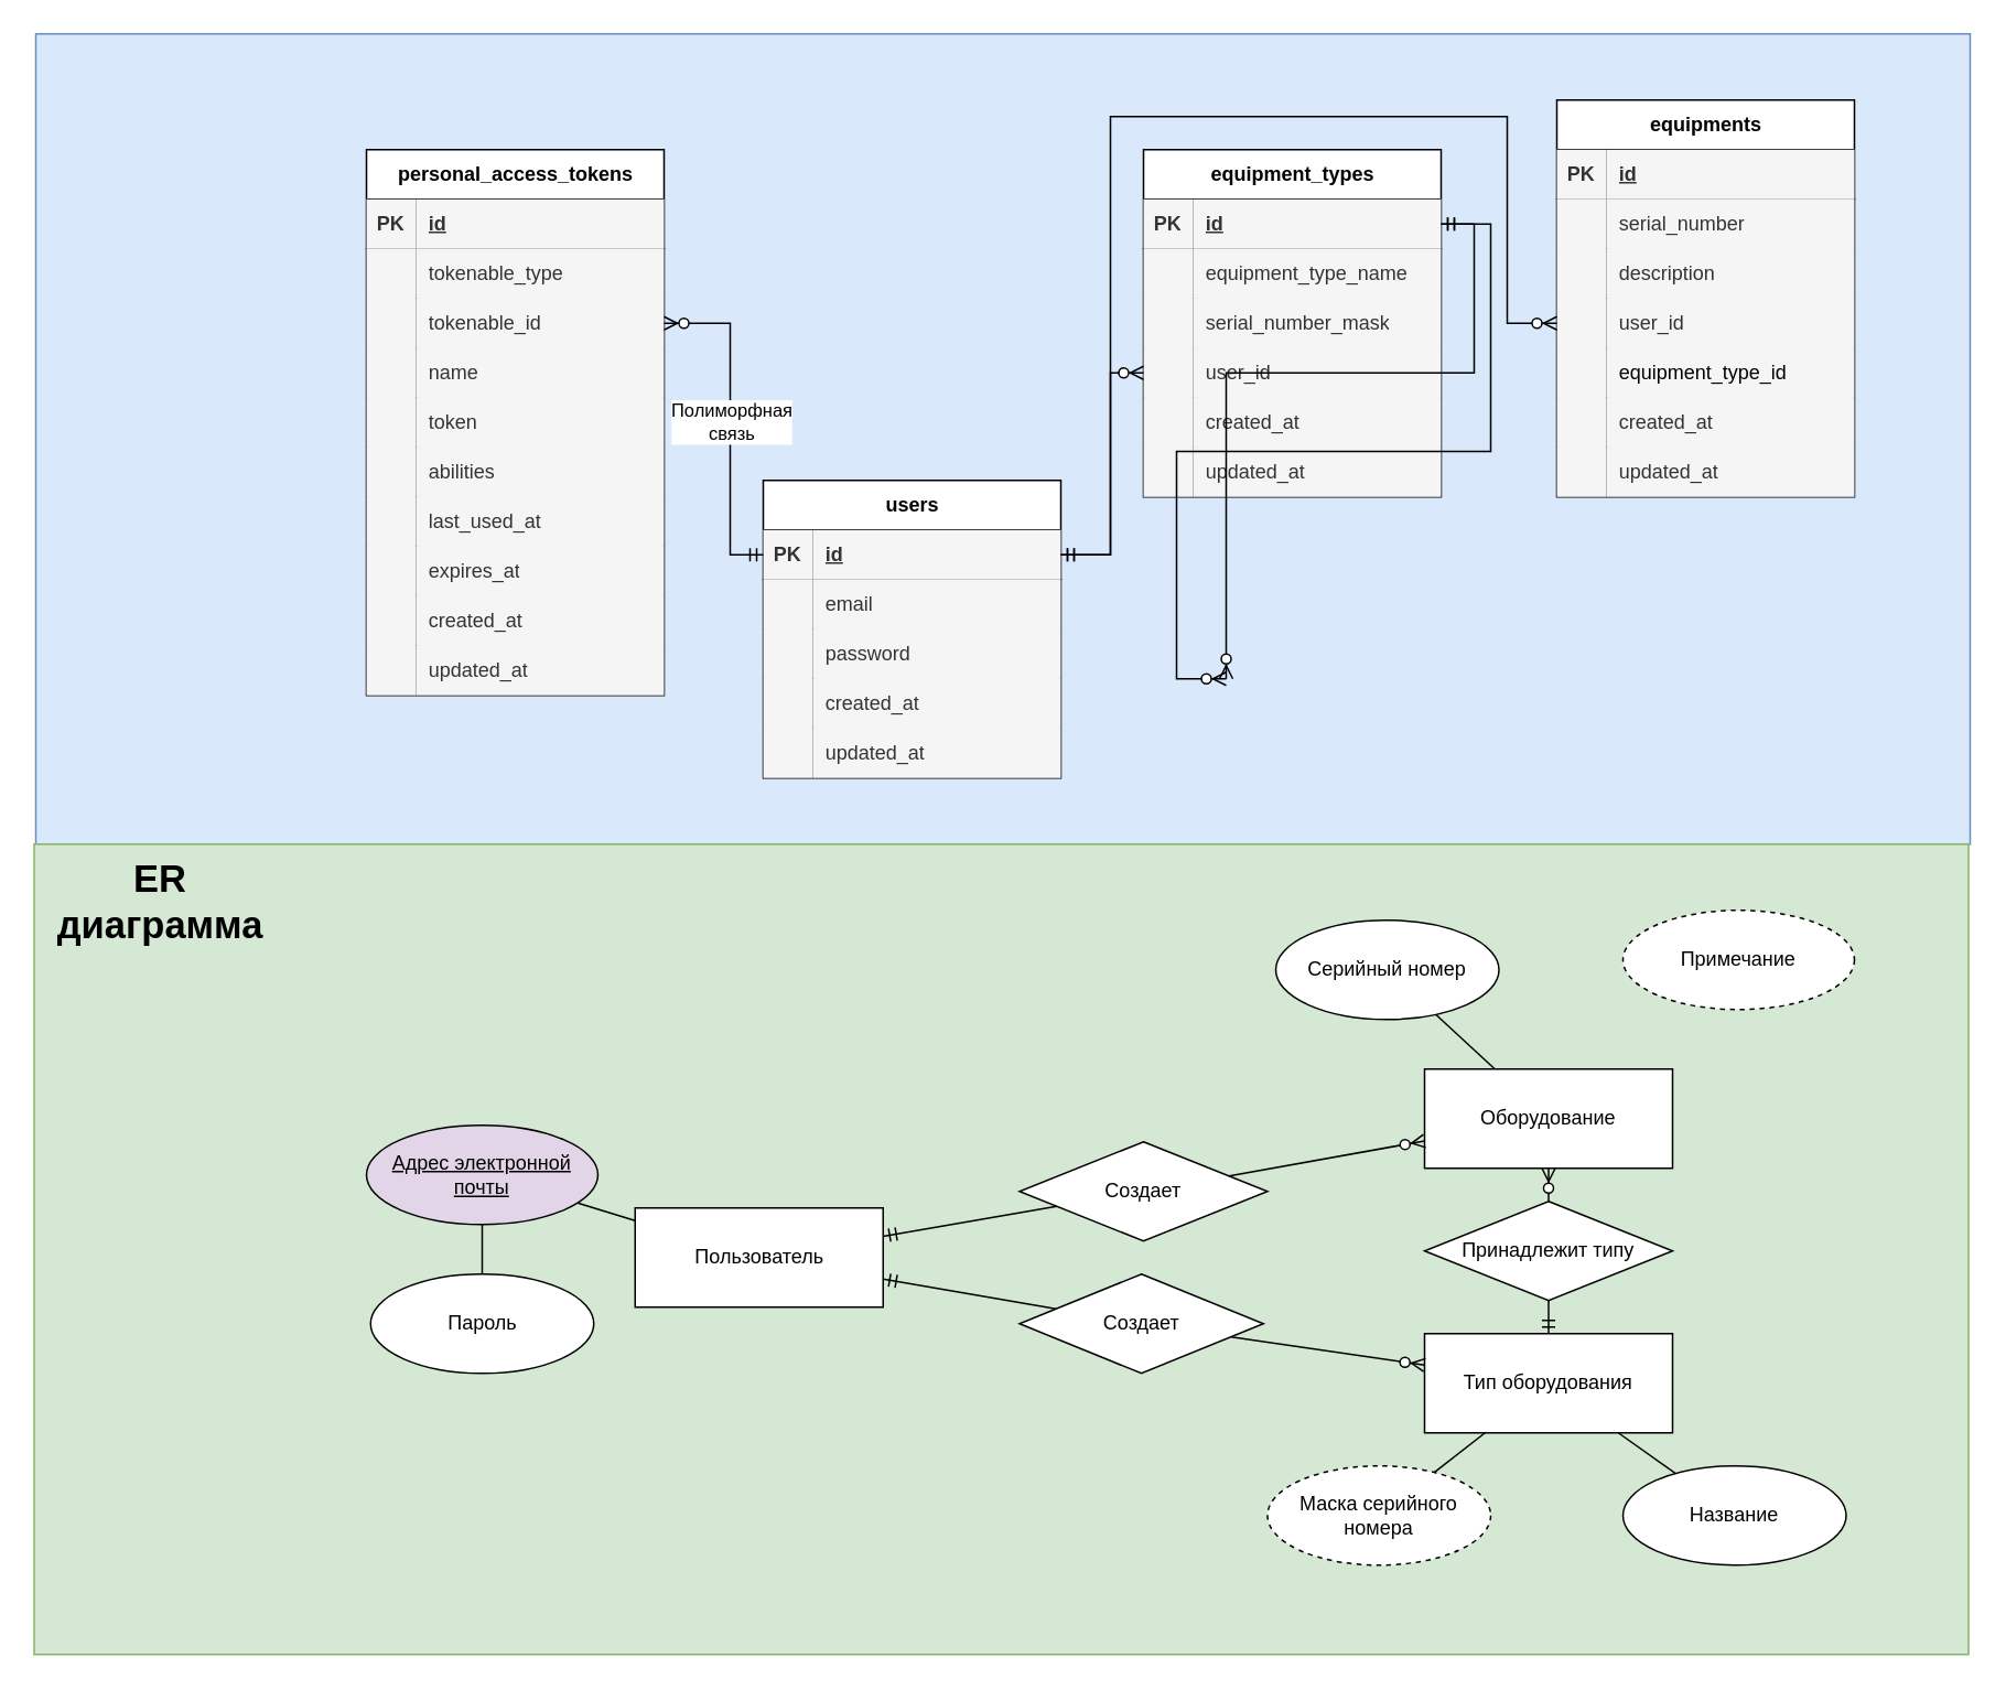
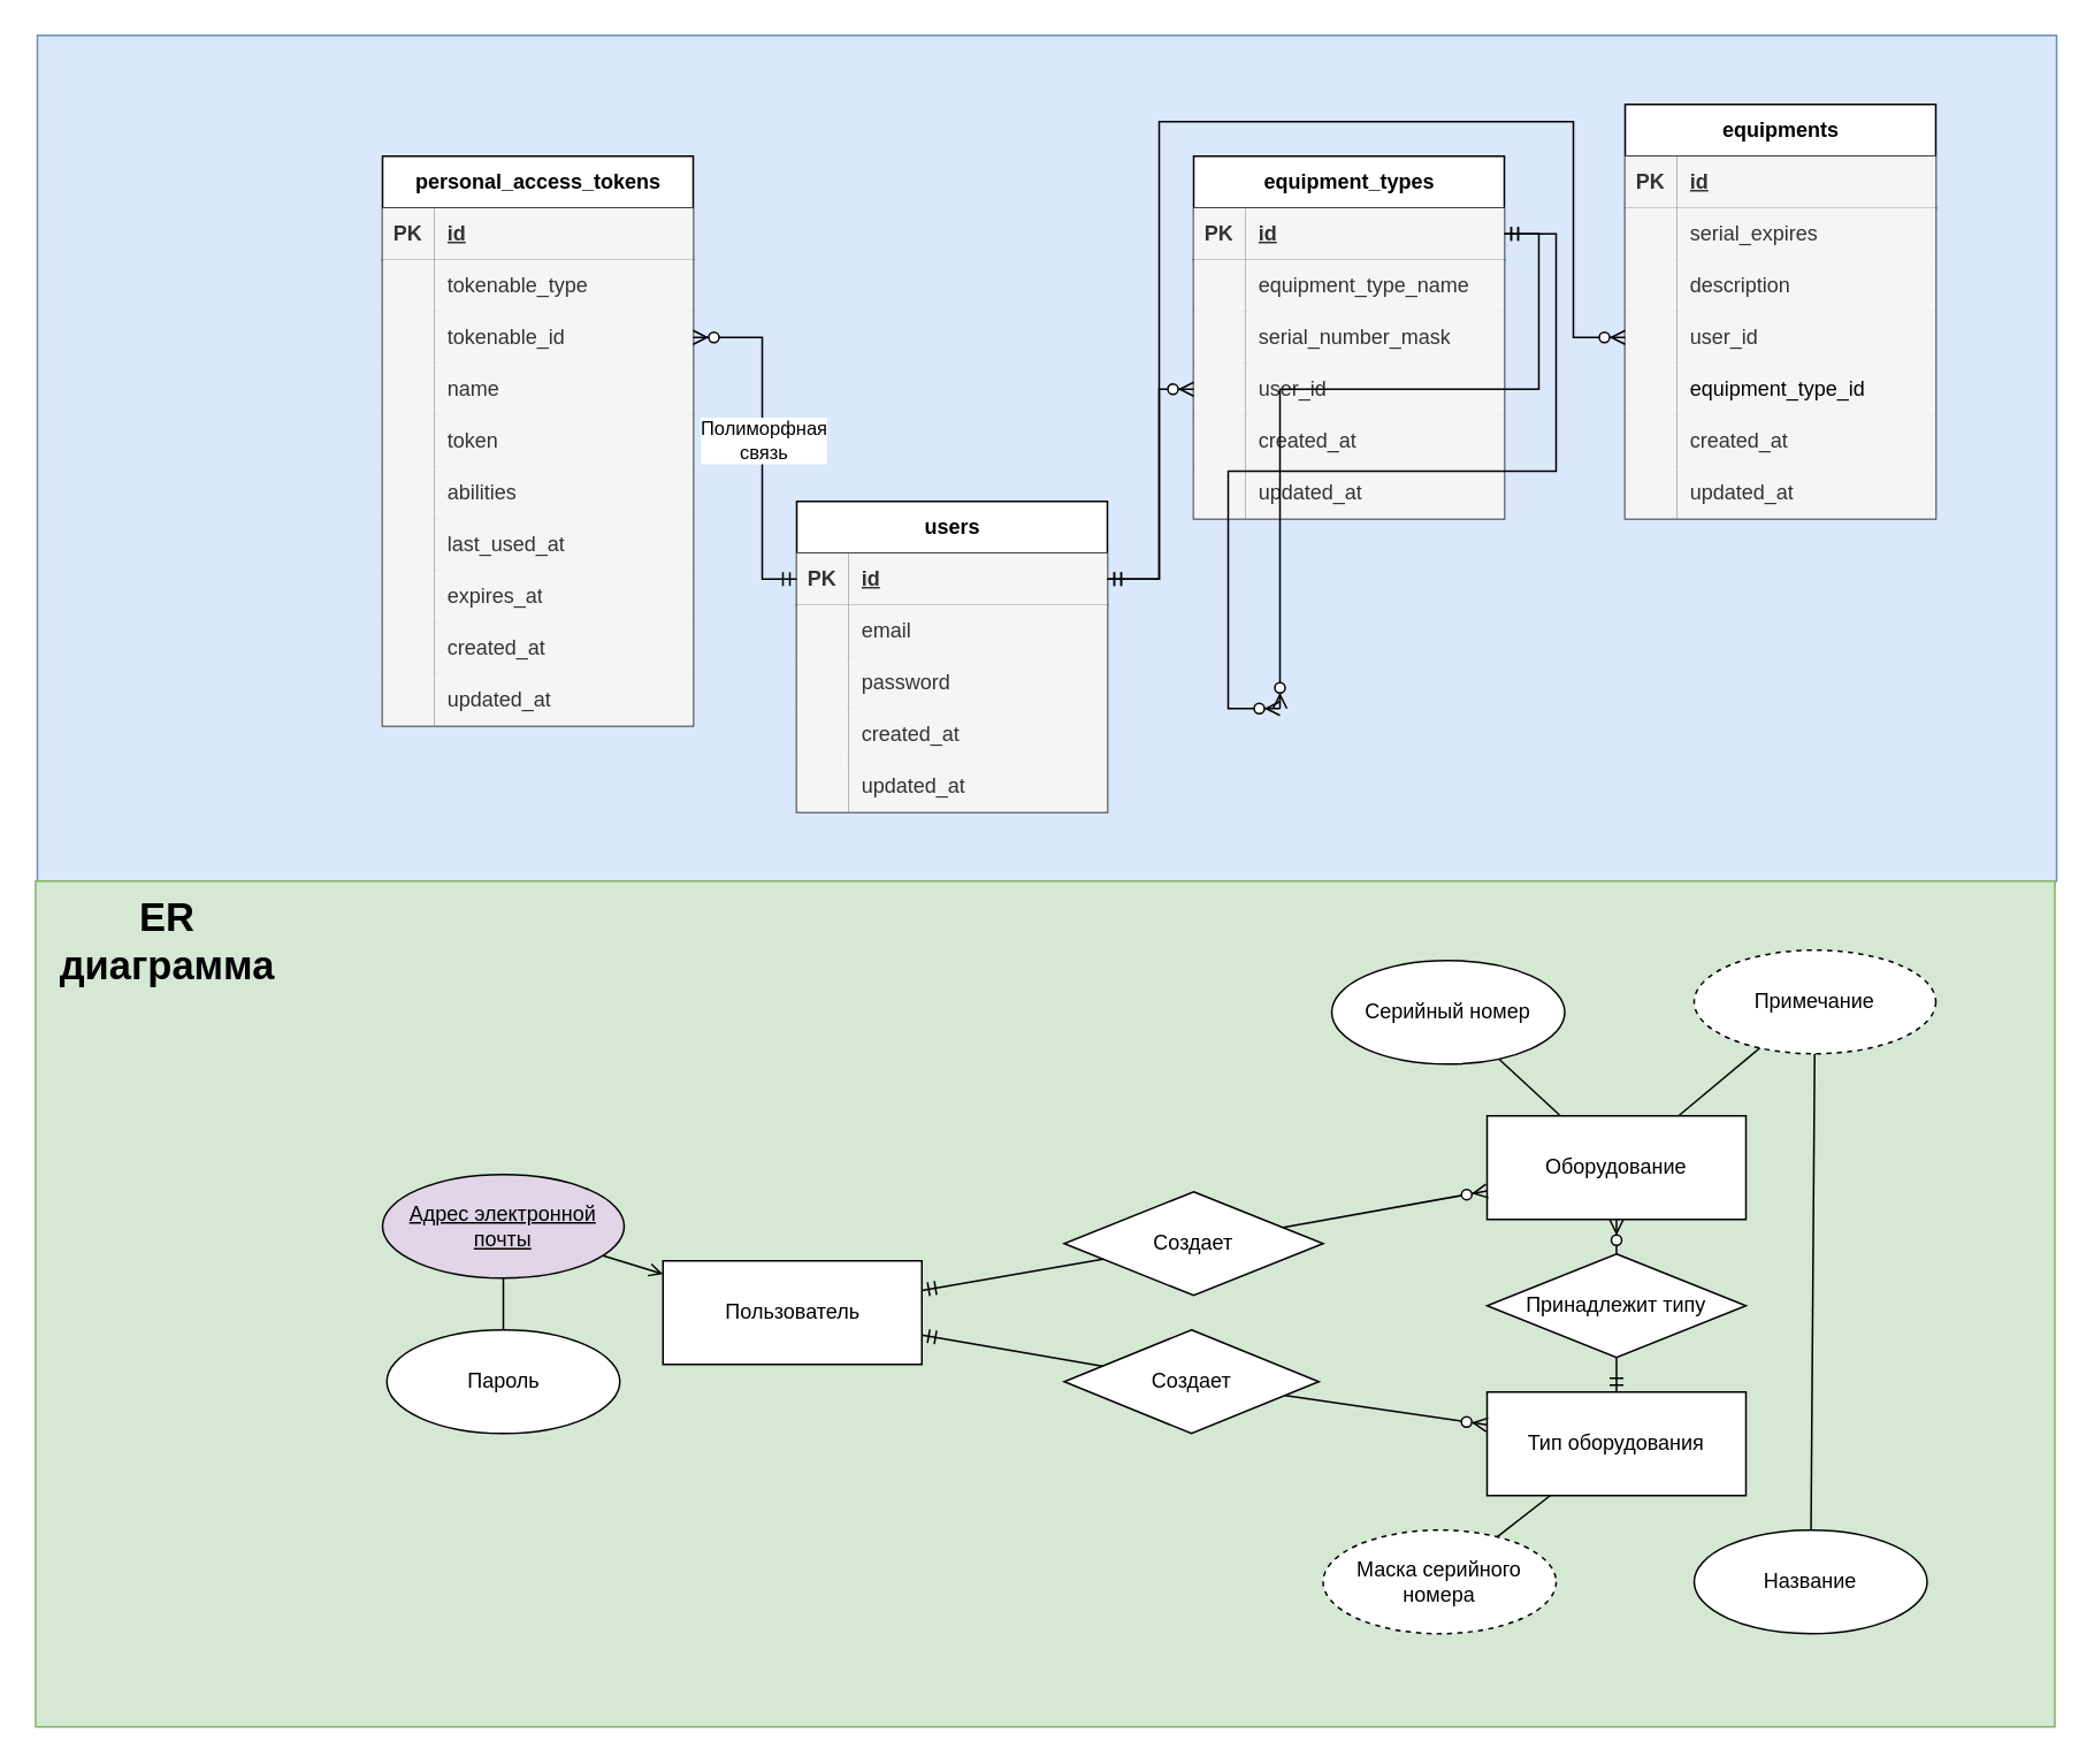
- <mxCell id="29" value="serial_number" style="shape=partialRectangle;connectable=0;fillColor=#f5f5f5;top=0;left=0;bottom=0;right=0;align=left;spacingLeft=6;overflow=hidden;whiteSpace=wrap;html=1;fontColor=#333333;strokeColor=#666666;" vertex="1" parent="27"><mxGeometry x="30" width="150" height="30" as="geometry"><mxRectangle width="150" height="30" as="alternateBounds" /></mxGeometry></mxCell>
+ <mxCell id="29" value="serial_expires" style="shape=partialRectangle;connectable=0;fillColor=#f5f5f5;top=0;left=0;bottom=0;right=0;align=left;spacingLeft=6;overflow=hidden;whiteSpace=wrap;html=1;fontColor=#333333;strokeColor=#666666;" vertex="1" parent="27"><mxGeometry x="30" width="150" height="30" as="geometry"><mxRectangle width="150" height="30" as="alternateBounds" /></mxGeometry></mxCell>
+ <mxCell id="111" value="" style="fontSize=12;html=1;endArrow=none;endFill=0;rounded=0;" edge="1" parent="1" source="104" target="99"><mxGeometry width="100" height="100" relative="1" as="geometry"><mxPoint x="1062.5" y="672" as="sourcePoint" /><mxPoint x="1086.5" y="640" as="targetPoint" /></mxGeometry></mxCell>
- <mxCell id="106" value="" style="fontSize=12;html=1;endArrow=none;endFill=0;rounded=0;" edge="1" parent="1" source="121" target="98"><mxGeometry width="100" height="100" relative="1" as="geometry"><mxPoint x="433.406" y="729.824" as="sourcePoint" /><mxPoint x="916" y="576" as="targetPoint" /></mxGeometry></mxCell>
+ <mxCell id="106" value="" style="fontSize=12;html=1;endArrow=open;endFill=0;rounded=0;" edge="1" parent="1" source="121" target="98"><mxGeometry width="100" height="100" relative="1" as="geometry"><mxPoint x="433.406" y="729.824" as="sourcePoint" /><mxPoint x="916" y="576" as="targetPoint" /></mxGeometry></mxCell>
- <mxCell id="109" value="" style="fontSize=12;html=1;endArrow=none;endFill=0;rounded=0;" edge="1" parent="1" source="103" target="100"><mxGeometry width="100" height="100" relative="1" as="geometry"><mxPoint x="789" y="849" as="sourcePoint" /><mxPoint x="851" y="796" as="targetPoint" /></mxGeometry></mxCell>
+ <mxCell id="109" value="" style="fontSize=12;html=1;endArrow=none;endFill=0;rounded=0;" edge="1" parent="1" source="103" target="104"><mxGeometry width="100" height="100" relative="1" as="geometry"><mxPoint x="789" y="849" as="sourcePoint" /><mxPoint x="851" y="796" as="targetPoint" /></mxGeometry></mxCell>
